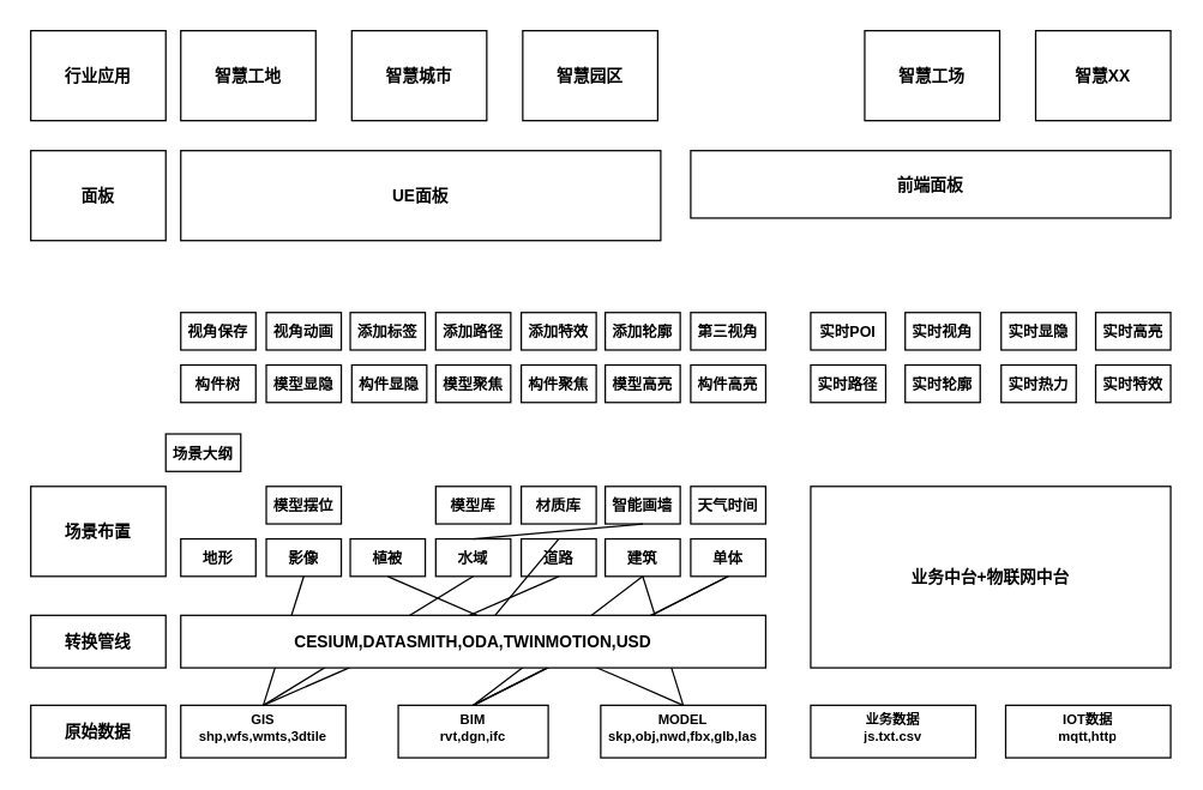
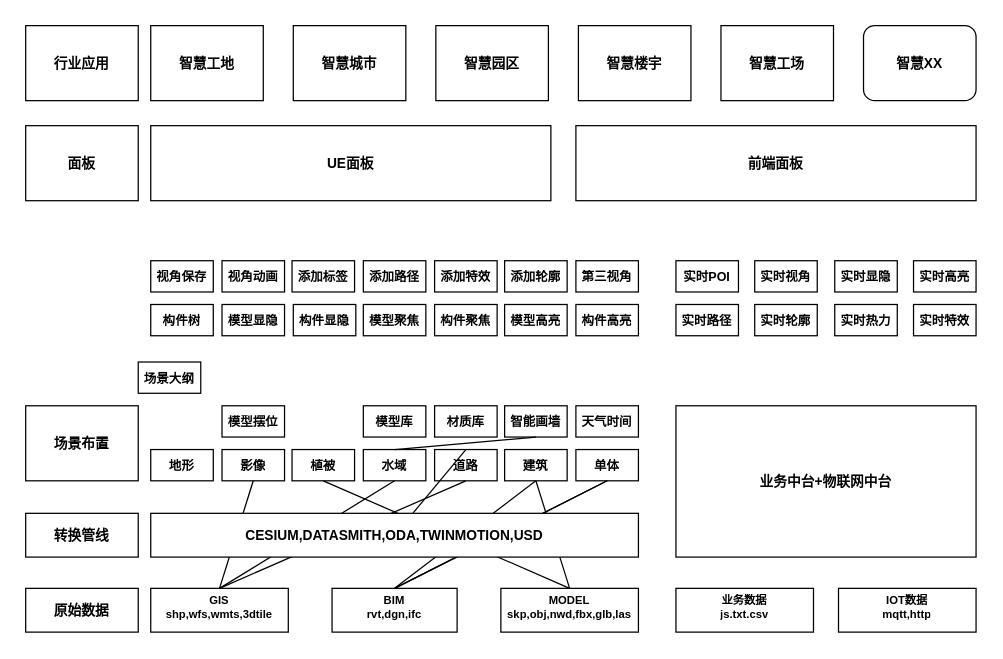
+ <mxCell id="64" value="智慧楼宇" style="rounded=0;whiteSpace=wrap;fontSize=11;fontStyle=1" vertex="1" parent="1"><mxGeometry x="462" y="20" width="90" height="60" as="geometry" /></mxCell>
- <mxCell id="66" value="智慧XX" style="rounded=0;whiteSpace=wrap;fontSize=11;fontStyle=1" vertex="1" parent="1"><mxGeometry x="690" y="20" width="90" height="60" as="geometry" /></mxCell>
+ <mxCell id="66" value="智慧XX" style="whiteSpace=wrap;fontSize=11;fontStyle=1;rounded=1;" vertex="1" parent="1"><mxGeometry x="690" y="20" width="90" height="60" as="geometry" /></mxCell>
- <mxCell id="59" value="前端面板" style="rounded=0;whiteSpace=wrap;fontSize=11;fontStyle=1" vertex="1" parent="1"><mxGeometry x="460" y="100" width="320" height="45" as="geometry" /></mxCell>
+ <mxCell id="59" value="前端面板" style="rounded=0;whiteSpace=wrap;fontSize=11;fontStyle=1" vertex="1" parent="1"><mxGeometry x="460" y="100" width="320" height="60" as="geometry" /></mxCell>
